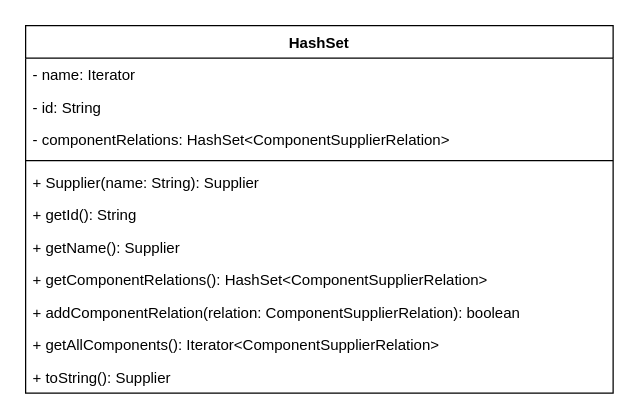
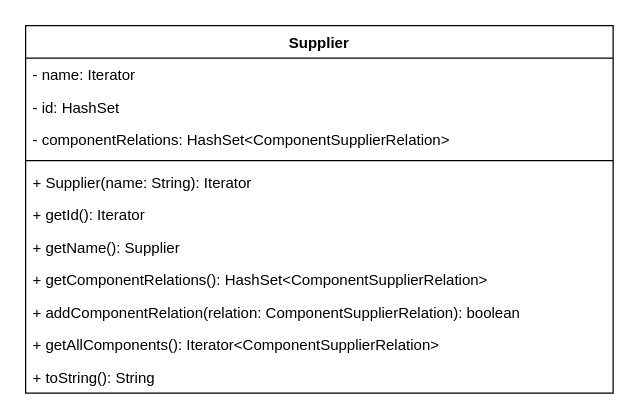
- <mxCell id="2" value="HashSet" style="swimlane;fontStyle=1;align=center;verticalAlign=top;childLayout=stackLayout;horizontal=1;startSize=26;horizontalStack=0;resizeParent=1;resizeParentMax=0;resizeLast=0;collapsible=1;marginBottom=0;" vertex="1" parent="1"><mxGeometry x="20" y="20" width="470" height="294" as="geometry" /></mxCell>
+ <mxCell id="2" value="Supplier" style="swimlane;fontStyle=1;align=center;verticalAlign=top;childLayout=stackLayout;horizontal=1;startSize=26;horizontalStack=0;resizeParent=1;resizeParentMax=0;resizeLast=0;collapsible=1;marginBottom=0;" vertex="1" parent="1"><mxGeometry x="20" y="20" width="470" height="294" as="geometry" /></mxCell>
- <mxCell id="4" value="- id: String" style="text;strokeColor=none;fillColor=none;align=left;verticalAlign=top;spacingLeft=4;spacingRight=4;overflow=hidden;rotatable=0;points=[[0,0.5],[1,0.5]];portConstraint=eastwest;" vertex="1" parent="2"><mxGeometry y="52" width="470" height="26" as="geometry" /></mxCell>
+ <mxCell id="4" value="- id: HashSet" style="text;strokeColor=none;fillColor=none;align=left;verticalAlign=top;spacingLeft=4;spacingRight=4;overflow=hidden;rotatable=0;points=[[0,0.5],[1,0.5]];portConstraint=eastwest;" vertex="1" parent="2"><mxGeometry y="52" width="470" height="26" as="geometry" /></mxCell>
- <mxCell id="7" value="+ Supplier(name: String): Supplier" style="text;strokeColor=none;fillColor=none;align=left;verticalAlign=top;spacingLeft=4;spacingRight=4;overflow=hidden;rotatable=0;points=[[0,0.5],[1,0.5]];portConstraint=eastwest;" vertex="1" parent="2"><mxGeometry y="112" width="470" height="26" as="geometry" /></mxCell>
+ <mxCell id="7" value="+ Supplier(name: String): Iterator" style="text;strokeColor=none;fillColor=none;align=left;verticalAlign=top;spacingLeft=4;spacingRight=4;overflow=hidden;rotatable=0;points=[[0,0.5],[1,0.5]];portConstraint=eastwest;" vertex="1" parent="2"><mxGeometry y="112" width="470" height="26" as="geometry" /></mxCell>
- <mxCell id="8" value="+ getId(): String" style="text;strokeColor=none;fillColor=none;align=left;verticalAlign=top;spacingLeft=4;spacingRight=4;overflow=hidden;rotatable=0;points=[[0,0.5],[1,0.5]];portConstraint=eastwest;" vertex="1" parent="2"><mxGeometry y="138" width="470" height="26" as="geometry" /></mxCell>
+ <mxCell id="8" value="+ getId(): Iterator" style="text;strokeColor=none;fillColor=none;align=left;verticalAlign=top;spacingLeft=4;spacingRight=4;overflow=hidden;rotatable=0;points=[[0,0.5],[1,0.5]];portConstraint=eastwest;" vertex="1" parent="2"><mxGeometry y="138" width="470" height="26" as="geometry" /></mxCell>
- <mxCell id="13" value="+ toString(): Supplier" style="text;strokeColor=none;fillColor=none;align=left;verticalAlign=top;spacingLeft=4;spacingRight=4;overflow=hidden;rotatable=0;points=[[0,0.5],[1,0.5]];portConstraint=eastwest;" vertex="1" parent="2"><mxGeometry y="268" width="470" height="26" as="geometry" /></mxCell>
+ <mxCell id="13" value="+ toString(): String" style="text;strokeColor=none;fillColor=none;align=left;verticalAlign=top;spacingLeft=4;spacingRight=4;overflow=hidden;rotatable=0;points=[[0,0.5],[1,0.5]];portConstraint=eastwest;" vertex="1" parent="2"><mxGeometry y="268" width="470" height="26" as="geometry" /></mxCell>
